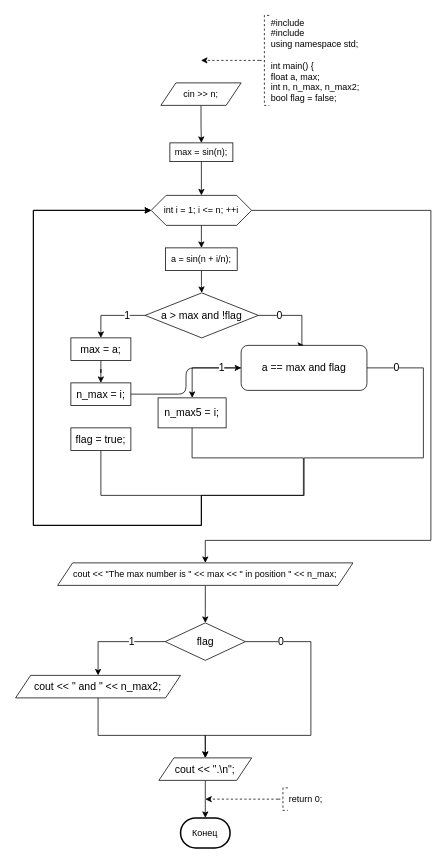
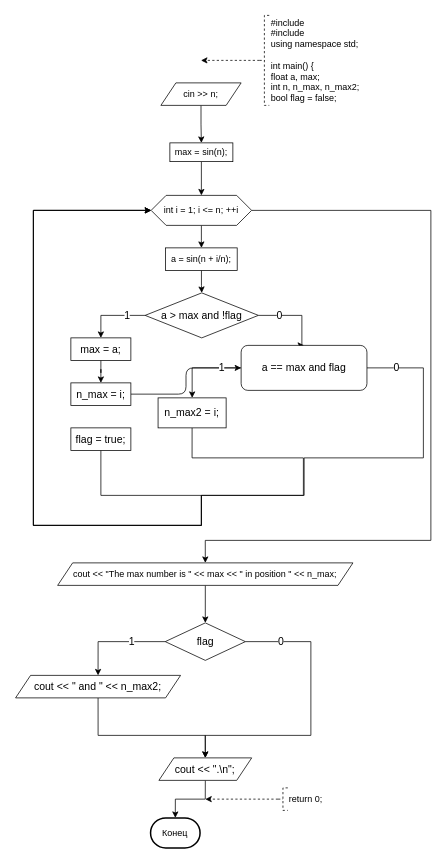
- <mxCell id="31" value="n_max5 = i;" style="whiteSpace=wrap;html=1;fontSize=14;" vertex="1" parent="1"><mxGeometry x="210.25" y="530" width="90.75" height="40" as="geometry" /></mxCell>
+ <mxCell id="31" value="n_max2 = i;" style="whiteSpace=wrap;html=1;fontSize=14;" vertex="1" parent="1"><mxGeometry x="210.25" y="530" width="90.75" height="40" as="geometry" /></mxCell>
- <mxCell id="15" value="Конец" style="strokeWidth=2;html=1;shape=mxgraph.flowchart.terminator;whiteSpace=wrap;" vertex="1" parent="1"><mxGeometry x="240.25" y="1090" width="66" height="40" as="geometry" /></mxCell>
+ <mxCell id="15" value="Конец" style="strokeWidth=2;html=1;shape=mxgraph.flowchart.terminator;whiteSpace=wrap;" vertex="1" parent="1"><mxGeometry x="200.25" y="1090" width="66" height="40" as="geometry" /></mxCell>
